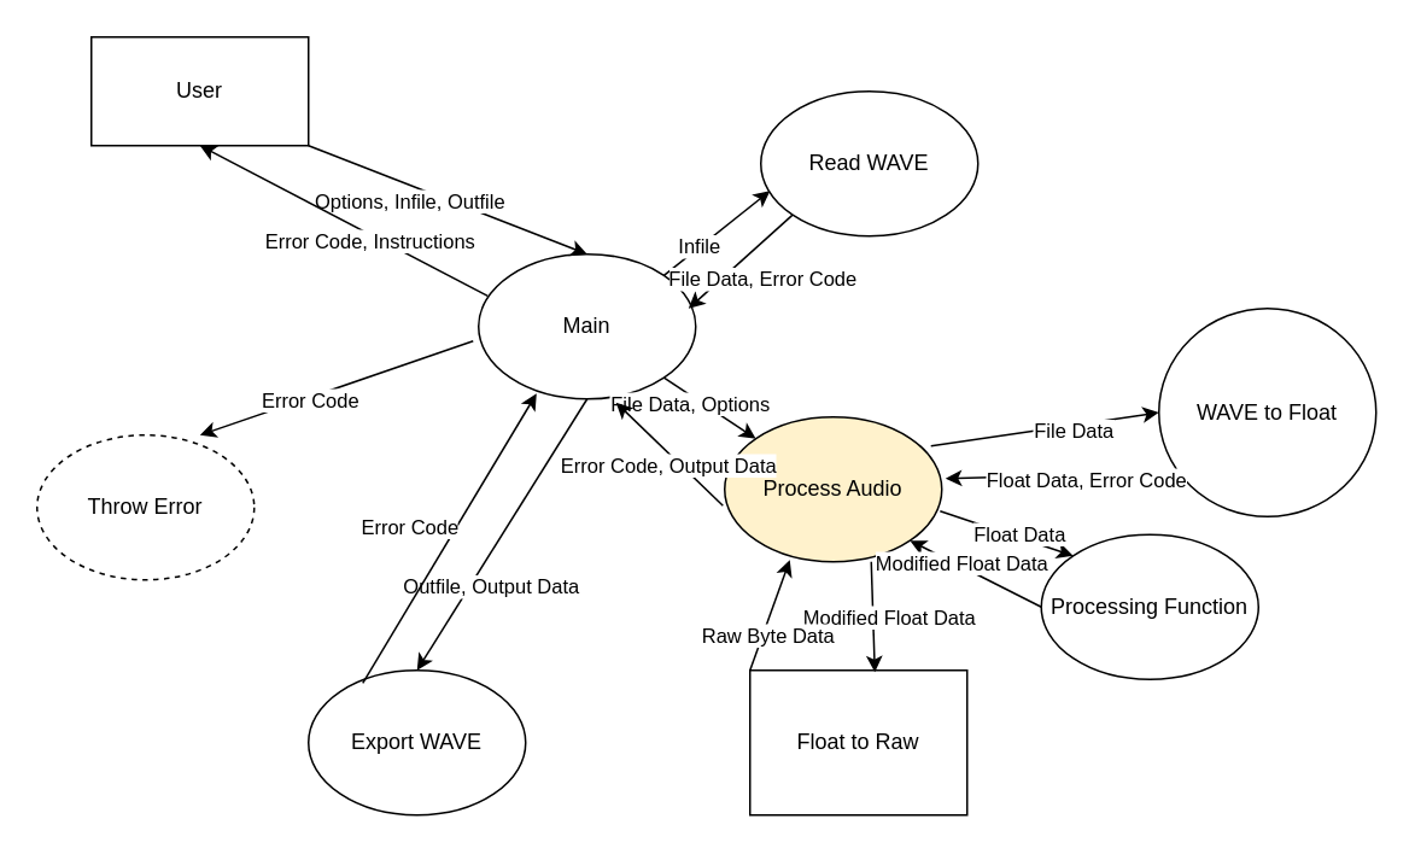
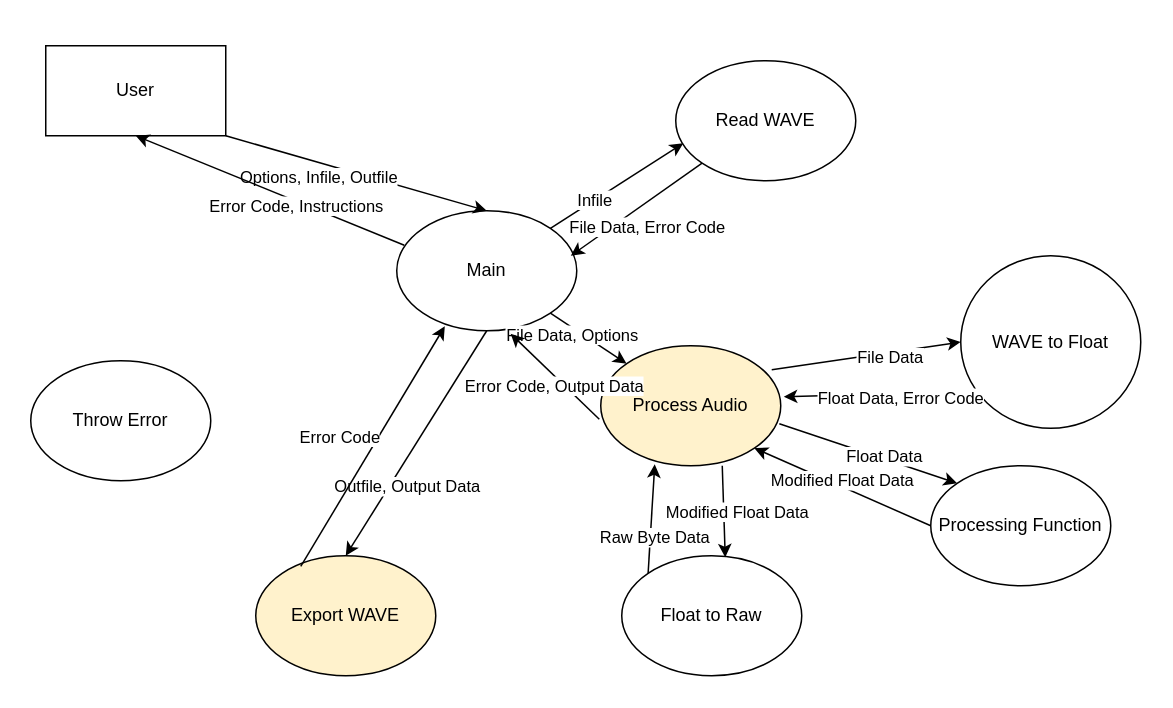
- <mxCell id="2" value="User" style="rounded=0;whiteSpace=wrap;html=1;" vertex="1" parent="1"><mxGeometry x="50" y="20" width="120" height="60" as="geometry" /></mxCell>
+ <mxCell id="2" value="User" style="rounded=0;whiteSpace=wrap;html=1;" vertex="1" parent="1"><mxGeometry x="30" y="30" width="120" height="60" as="geometry" /></mxCell>
- <mxCell id="7" value="Read WAVE" style="ellipse;whiteSpace=wrap;html=1;" vertex="1" parent="1"><mxGeometry x="420" y="50" width="120" height="80" as="geometry" /></mxCell>
+ <mxCell id="7" value="Read WAVE" style="ellipse;whiteSpace=wrap;html=1;" vertex="1" parent="1"><mxGeometry x="450" y="40" width="120" height="80" as="geometry" /></mxCell>
- <mxCell id="26" value="" style="endArrow=classic;html=1;entryX=0.75;entryY=0;entryDx=0;entryDy=0;exitX=-0.025;exitY=0.6;exitDx=0;exitDy=0;exitPerimeter=0;entryPerimeter=0;" edge="1" parent="1" source="3" target="25"><mxGeometry width="50" height="50" relative="1" as="geometry"><mxPoint x="70" y="200" as="sourcePoint" /><mxPoint x="120" y="150" as="targetPoint" /></mxGeometry></mxCell>
- <mxCell id="27" value="Error Code" style="edgeLabel;html=1;align=center;verticalAlign=middle;resizable=0;points=[];" vertex="1" connectable="0" parent="26"><mxGeometry x="0.295" y="4" relative="1" as="geometry"><mxPoint x="6.06" y="-5.21" as="offset" /></mxGeometry></mxCell>
- <mxCell id="25" value="Throw Error" style="ellipse;whiteSpace=wrap;html=1;dashed=1;" vertex="1" parent="1"><mxGeometry x="20" y="240" width="120" height="80" as="geometry" /></mxCell>
+ <mxCell id="25" value="Throw Error" style="ellipse;whiteSpace=wrap;html=1;" vertex="1" parent="1"><mxGeometry x="20" y="240" width="120" height="80" as="geometry" /></mxCell>
- <mxCell id="28" value="Processing Function" style="ellipse;whiteSpace=wrap;html=1;" vertex="1" parent="1"><mxGeometry x="575" y="295" width="120" height="80" as="geometry" /></mxCell>
+ <mxCell id="28" value="Processing Function" style="ellipse;whiteSpace=wrap;html=1;" vertex="1" parent="1"><mxGeometry x="620" y="310" width="120" height="80" as="geometry" /></mxCell>
- <mxCell id="4" value="Export WAVE" style="ellipse;whiteSpace=wrap;html=1;" vertex="1" parent="1"><mxGeometry x="170" y="370" width="120" height="80" as="geometry" /></mxCell>
+ <mxCell id="4" value="Export WAVE" style="ellipse;whiteSpace=wrap;html=1;fillColor=#fff2cc;" vertex="1" parent="1"><mxGeometry x="170" y="370" width="120" height="80" as="geometry" /></mxCell>
- <mxCell id="24" value="Float to Raw" style="whiteSpace=wrap;html=1;rounded=0;" vertex="1" parent="1"><mxGeometry x="414" y="370" width="120" height="80" as="geometry" /></mxCell>
+ <mxCell id="24" value="Float to Raw" style="ellipse;whiteSpace=wrap;html=1;" vertex="1" parent="1"><mxGeometry x="414" y="370" width="120" height="80" as="geometry" /></mxCell>
